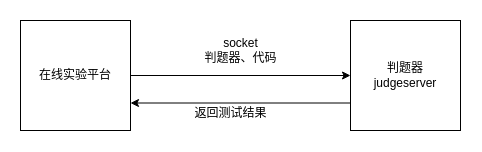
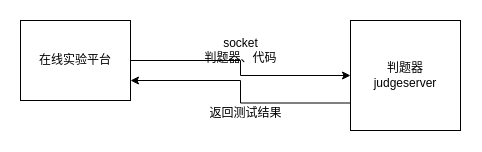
- <mxCell id="3" value="在线实验平台" style="whiteSpace=wrap;html=1;aspect=fixed;" vertex="1" parent="1"><mxGeometry x="20" y="20" width="110" height="110" as="geometry" /></mxCell>
+ <mxCell id="3" value="在线实验平台" style="whiteSpace=wrap;html=1;aspect=fixed;" vertex="1" parent="1"><mxGeometry x="20" y="20" width="110" height="80" as="geometry" /></mxCell>
- <mxCell id="7" value="返回测试结果" style="text;html=1;align=center;verticalAlign=middle;resizable=0;points=[];autosize=1;strokeColor=none;fillColor=none;" vertex="1" parent="1"><mxGeometry x="180" y="98" width="100" height="30" as="geometry" /></mxCell>
+ <mxCell id="7" value="返回测试结果" style="text;html=1;align=center;verticalAlign=middle;resizable=0;points=[];autosize=1;strokeColor=none;fillColor=none;" vertex="1" parent="1"><mxGeometry x="195" y="98" width="100" height="30" as="geometry" /></mxCell>
